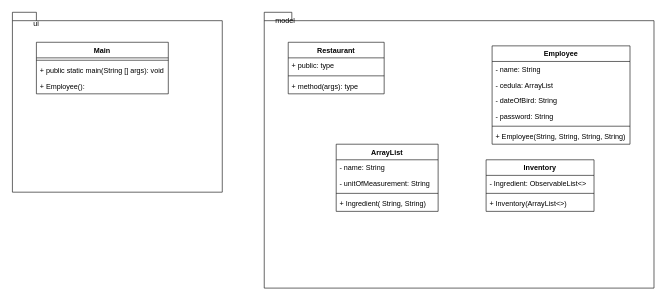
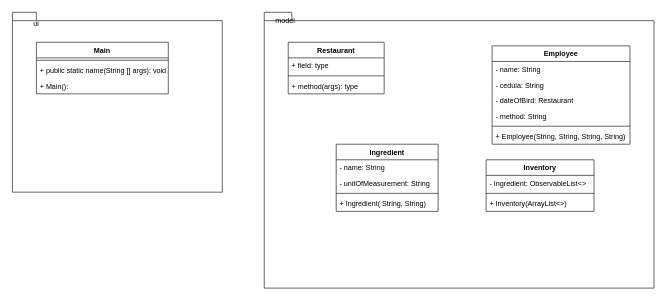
- <mxCell id="11" value="+ public: type" style="text;strokeColor=none;fillColor=none;align=left;verticalAlign=top;spacingLeft=4;spacingRight=4;overflow=hidden;rotatable=0;points=[[0,0.5],[1,0.5]];portConstraint=eastwest;" vertex="1" parent="10"><mxGeometry y="26" width="160" height="26" as="geometry" /></mxCell>
+ <mxCell id="11" value="+ field: type" style="text;strokeColor=none;fillColor=none;align=left;verticalAlign=top;spacingLeft=4;spacingRight=4;overflow=hidden;rotatable=0;points=[[0,0.5],[1,0.5]];portConstraint=eastwest;" vertex="1" parent="10"><mxGeometry y="26" width="160" height="26" as="geometry" /></mxCell>
- <mxCell id="8" value="+ public static main(String [] args): void" style="text;strokeColor=none;fillColor=none;align=left;verticalAlign=top;spacingLeft=4;spacingRight=4;overflow=hidden;rotatable=0;points=[[0,0.5],[1,0.5]];portConstraint=eastwest;" vertex="1" parent="6"><mxGeometry y="34" width="220" height="26" as="geometry" /></mxCell>
+ <mxCell id="8" value="+ public static name(String [] args): void" style="text;strokeColor=none;fillColor=none;align=left;verticalAlign=top;spacingLeft=4;spacingRight=4;overflow=hidden;rotatable=0;points=[[0,0.5],[1,0.5]];portConstraint=eastwest;" vertex="1" parent="6"><mxGeometry y="34" width="220" height="26" as="geometry" /></mxCell>
- <mxCell id="16" value="- cedula: ArrayList" style="text;strokeColor=none;fillColor=none;align=left;verticalAlign=top;spacingLeft=4;spacingRight=4;overflow=hidden;rotatable=0;points=[[0,0.5],[1,0.5]];portConstraint=eastwest;" vertex="1" parent="14"><mxGeometry y="52" width="230" height="26" as="geometry" /></mxCell>
+ <mxCell id="16" value="- cedula: String" style="text;strokeColor=none;fillColor=none;align=left;verticalAlign=top;spacingLeft=4;spacingRight=4;overflow=hidden;rotatable=0;points=[[0,0.5],[1,0.5]];portConstraint=eastwest;" vertex="1" parent="14"><mxGeometry y="52" width="230" height="26" as="geometry" /></mxCell>
- <mxCell id="9" value="+ Employee():" style="text;strokeColor=none;fillColor=none;align=left;verticalAlign=top;spacingLeft=4;spacingRight=4;overflow=hidden;rotatable=0;points=[[0,0.5],[1,0.5]];portConstraint=eastwest;" vertex="1" parent="6"><mxGeometry y="60" width="220" height="26" as="geometry" /></mxCell>
+ <mxCell id="9" value="+ Main():" style="text;strokeColor=none;fillColor=none;align=left;verticalAlign=top;spacingLeft=4;spacingRight=4;overflow=hidden;rotatable=0;points=[[0,0.5],[1,0.5]];portConstraint=eastwest;" vertex="1" parent="6"><mxGeometry y="60" width="220" height="26" as="geometry" /></mxCell>
- <mxCell id="17" value="- dateOfBird: String" style="text;strokeColor=none;fillColor=none;align=left;verticalAlign=top;spacingLeft=4;spacingRight=4;overflow=hidden;rotatable=0;points=[[0,0.5],[1,0.5]];portConstraint=eastwest;" vertex="1" parent="14"><mxGeometry y="78" width="230" height="26" as="geometry" /></mxCell>
+ <mxCell id="17" value="- dateOfBird: Restaurant" style="text;strokeColor=none;fillColor=none;align=left;verticalAlign=top;spacingLeft=4;spacingRight=4;overflow=hidden;rotatable=0;points=[[0,0.5],[1,0.5]];portConstraint=eastwest;" vertex="1" parent="14"><mxGeometry y="78" width="230" height="26" as="geometry" /></mxCell>
- <mxCell id="18" value="- password: String" style="text;strokeColor=none;fillColor=none;align=left;verticalAlign=top;spacingLeft=4;spacingRight=4;overflow=hidden;rotatable=0;points=[[0,0.5],[1,0.5]];portConstraint=eastwest;" vertex="1" parent="14"><mxGeometry y="104" width="230" height="26" as="geometry" /></mxCell>
+ <mxCell id="18" value="- method: String" style="text;strokeColor=none;fillColor=none;align=left;verticalAlign=top;spacingLeft=4;spacingRight=4;overflow=hidden;rotatable=0;points=[[0,0.5],[1,0.5]];portConstraint=eastwest;" vertex="1" parent="14"><mxGeometry y="104" width="230" height="26" as="geometry" /></mxCell>
- <mxCell id="21" value="ArrayList" style="swimlane;fontStyle=1;align=center;verticalAlign=top;childLayout=stackLayout;horizontal=1;startSize=26;horizontalStack=0;resizeParent=1;resizeParentMax=0;resizeLast=0;collapsible=1;marginBottom=0;" vertex="1" parent="1"><mxGeometry x="560" y="240" width="170" height="112" as="geometry" /></mxCell>
+ <mxCell id="21" value="Ingredient" style="swimlane;fontStyle=1;align=center;verticalAlign=top;childLayout=stackLayout;horizontal=1;startSize=26;horizontalStack=0;resizeParent=1;resizeParentMax=0;resizeLast=0;collapsible=1;marginBottom=0;" vertex="1" parent="1"><mxGeometry x="560" y="240" width="170" height="112" as="geometry" /></mxCell>
